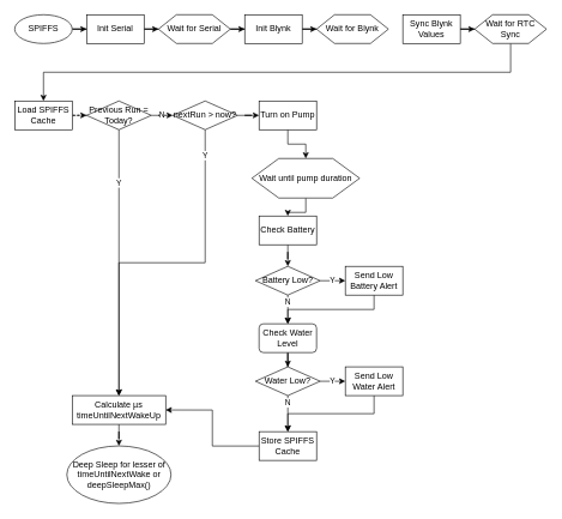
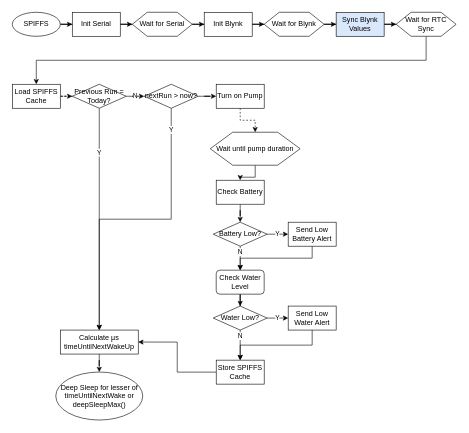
+ <mxCell id="10" value="" style="edgeStyle=orthogonalEdgeStyle;rounded=0;orthogonalLoop=1;jettySize=auto;html=1;" edge="1" parent="1" source="11" target="17"><mxGeometry relative="1" as="geometry" /></mxCell>
- <mxCell id="17" value="Sync Blynk Values" style="rounded=0;whiteSpace=wrap;html=1;" vertex="1" parent="1"><mxGeometry x="560" y="20" width="80" height="40" as="geometry" /></mxCell>
+ <mxCell id="17" value="Sync Blynk Values" style="rounded=0;whiteSpace=wrap;html=1;fillColor=#dae8fc;" vertex="1" parent="1"><mxGeometry x="560" y="20" width="80" height="40" as="geometry" /></mxCell>
- <mxCell id="27" value="" style="edgeStyle=orthogonalEdgeStyle;rounded=0;orthogonalLoop=1;jettySize=auto;html=1;" edge="1" parent="1" source="28" target="30"><mxGeometry relative="1" as="geometry" /></mxCell>
+ <mxCell id="27" value="" style="edgeStyle=orthogonalEdgeStyle;rounded=0;orthogonalLoop=1;jettySize=auto;html=1;dashed=1;" edge="1" parent="1" source="28" target="30"><mxGeometry relative="1" as="geometry" /></mxCell>
